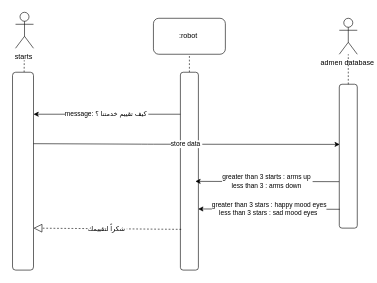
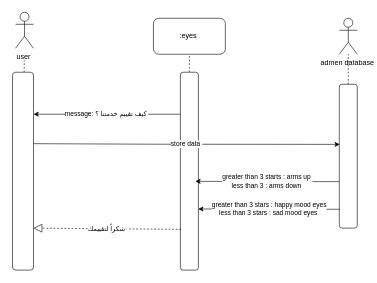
- <mxCell id="3" value=":robot&amp;nbsp;" style="rounded=1;whiteSpace=wrap;html=1;" parent="1" vertex="1"><mxGeometry x="255" y="30" width="120" height="60" as="geometry" /></mxCell>
+ <mxCell id="3" value=":eyes&amp;nbsp;" style="rounded=1;whiteSpace=wrap;html=1;" parent="1" vertex="1"><mxGeometry x="255" y="30" width="120" height="60" as="geometry" /></mxCell>
- <mxCell id="2" value="starts&amp;nbsp;" style="shape=umlActor;verticalLabelPosition=bottom;verticalAlign=top;html=1;outlineConnect=0;" parent="1" vertex="1"><mxGeometry x="25" y="20" width="30" height="60" as="geometry" /></mxCell>
+ <mxCell id="2" value="user&amp;nbsp;" style="shape=umlActor;verticalLabelPosition=bottom;verticalAlign=top;html=1;outlineConnect=0;" parent="1" vertex="1"><mxGeometry x="25" y="20" width="30" height="60" as="geometry" /></mxCell>
